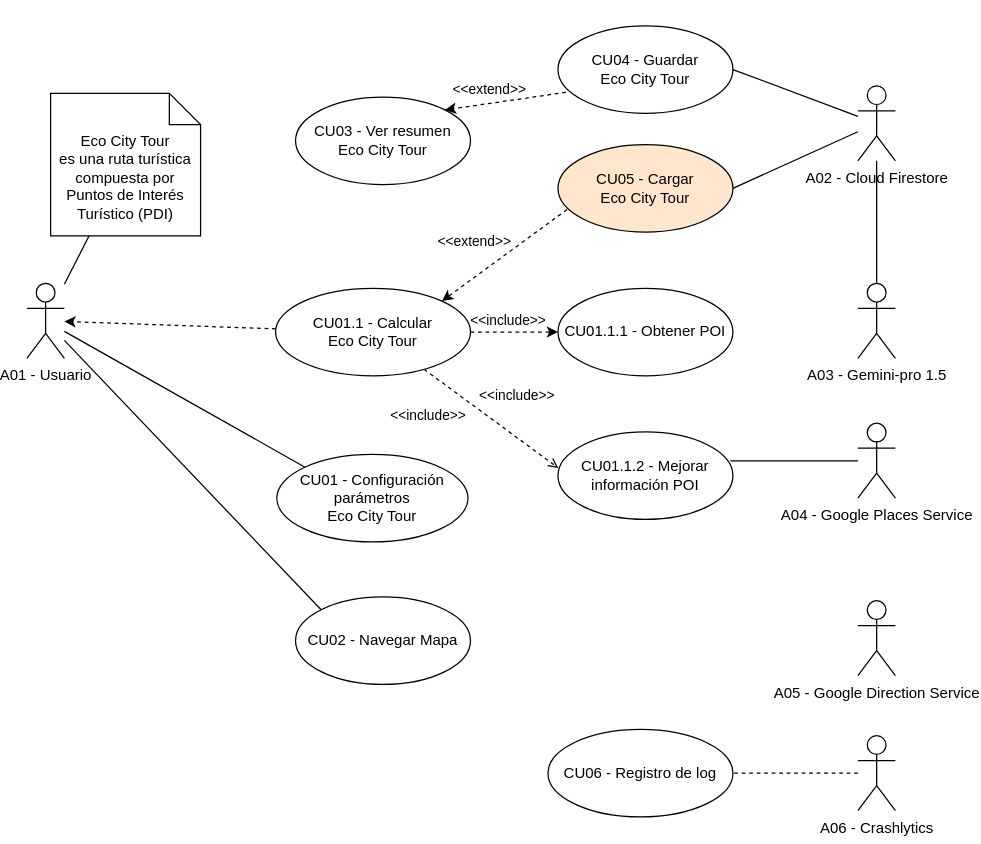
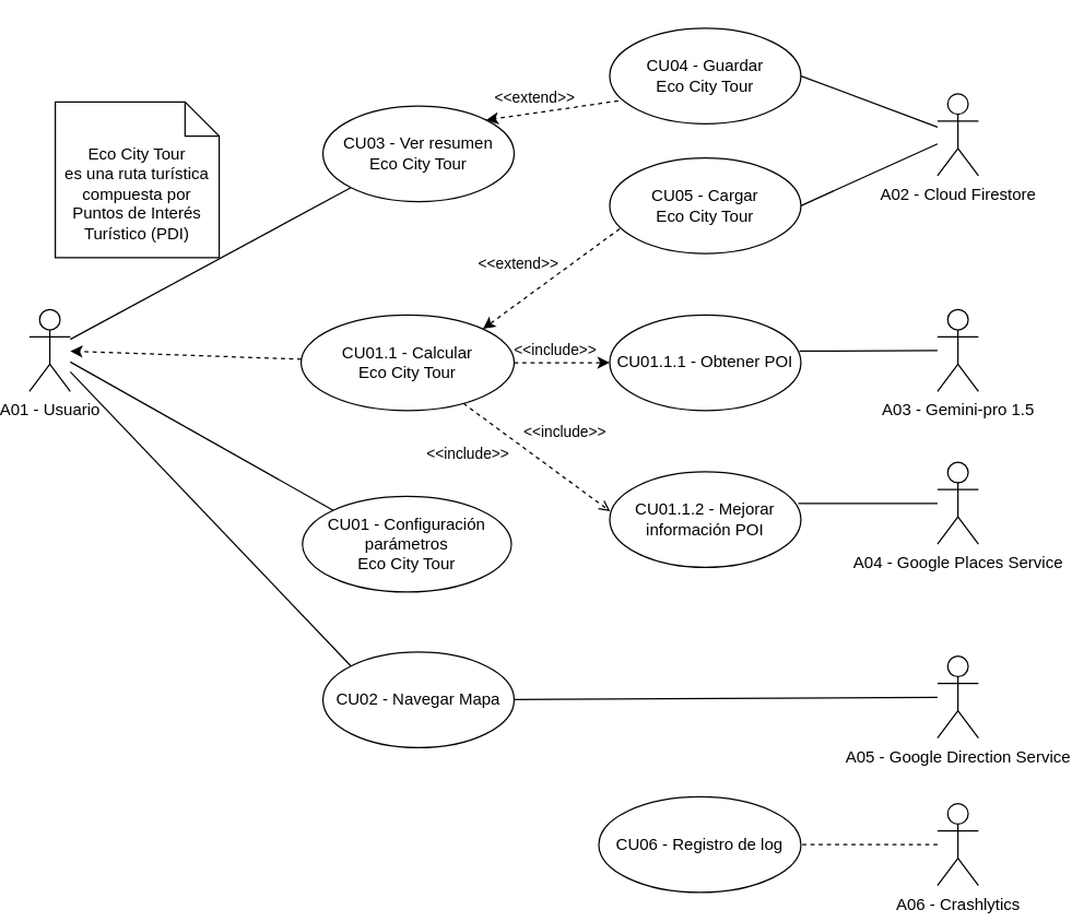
- <mxCell id="24" value="CU05 - Cargar&lt;br&gt;Eco City Tour" style="ellipse;whiteSpace=wrap;html=1;fillColor=#ffe6cc;" parent="1" vertex="1"><mxGeometry x="445" y="115" width="140" height="70" as="geometry" /></mxCell>
+ <mxCell id="24" value="CU05 - Cargar&lt;br&gt;Eco City Tour" style="ellipse;whiteSpace=wrap;html=1;" parent="1" vertex="1"><mxGeometry x="445" y="115" width="140" height="70" as="geometry" /></mxCell>
- <mxCell id="16" style="edgeStyle=none;html=1;endArrow=none;endFill=0;" parent="1" source="17" target="30" edge="1"><mxGeometry relative="1" as="geometry" /></mxCell>
+ <mxCell id="16" style="edgeStyle=none;html=1;entryX=0.992;entryY=0.379;entryDx=0;entryDy=0;entryPerimeter=0;endArrow=none;endFill=0;" parent="1" source="17" target="14" edge="1"><mxGeometry relative="1" as="geometry" /></mxCell>
- <mxCell id="9" style="edgeStyle=none;html=1;endArrow=none;endFill=0;" parent="1" source="11" target="34" edge="1"><mxGeometry relative="1" as="geometry"><mxPoint x="115" y="265" as="sourcePoint" /></mxGeometry></mxCell>
+ <mxCell id="9" style="edgeStyle=none;html=1;entryX=0;entryY=1;entryDx=0;entryDy=0;endArrow=none;endFill=0;" parent="1" source="11" target="13" edge="1"><mxGeometry relative="1" as="geometry"><mxPoint x="115" y="265" as="sourcePoint" /></mxGeometry></mxCell>
+ <mxCell id="20" style="edgeStyle=none;html=1;endArrow=none;endFill=0;" parent="1" source="21" target="12" edge="1"><mxGeometry relative="1" as="geometry"><mxPoint x="625" y="525" as="sourcePoint" /></mxGeometry></mxCell>
